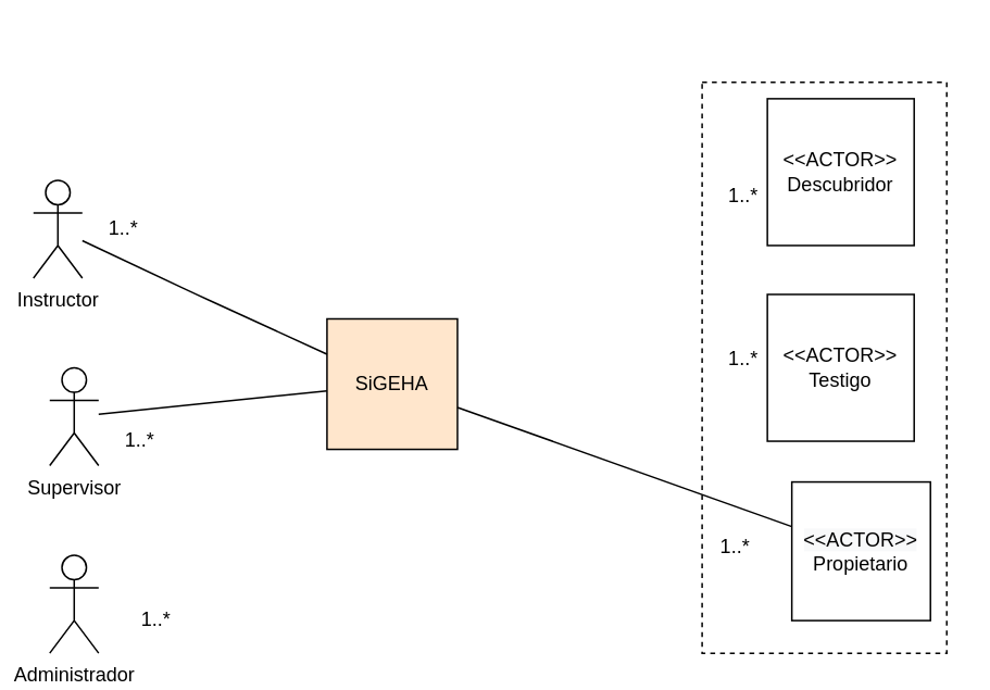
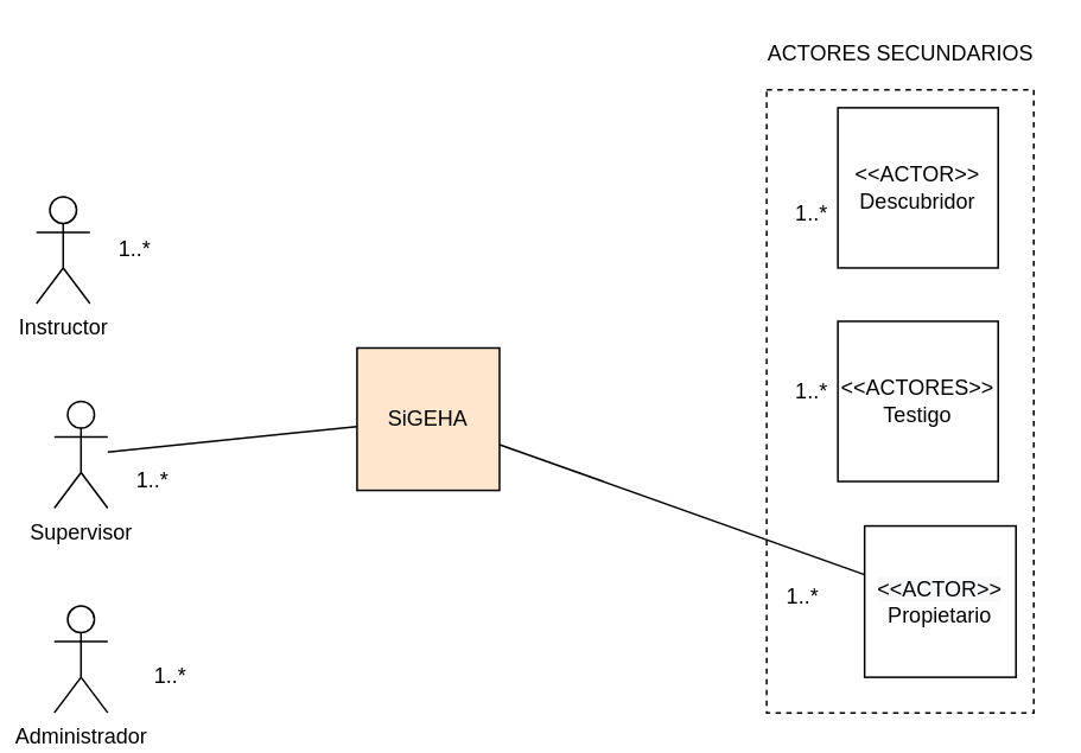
+ <mxCell id="10" value="ACTORES SECUNDARIOS" style="text;html=1;align=center;verticalAlign=middle;resizable=0;points=[];autosize=1;" parent="1" vertex="1"><mxGeometry x="425" y="20" width="160" height="20" as="geometry" /></mxCell>
- <mxCell id="12" value="" style="endArrow=none;html=1;" parent="1" source="16" target="4" edge="1"><mxGeometry width="50" height="50" relative="1" as="geometry"><mxPoint x="50" y="235" as="sourcePoint" /><mxPoint x="270" y="245.49" as="targetPoint" /><Array as="points"><mxPoint x="120" y="180" /></Array></mxGeometry></mxCell>
- <mxCell id="13" value="&amp;lt;&amp;lt;ACTOR&amp;gt;&amp;gt;&lt;br&gt;Testigo" style="whiteSpace=wrap;html=1;aspect=fixed;" parent="1" vertex="1"><mxGeometry x="470" y="180" width="90" height="90" as="geometry" /></mxCell>
+ <mxCell id="13" value="&amp;lt;&amp;lt;ACTORES&amp;gt;&amp;gt;&lt;br&gt;Testigo" style="whiteSpace=wrap;html=1;aspect=fixed;" parent="1" vertex="1"><mxGeometry x="470" y="180" width="90" height="90" as="geometry" /></mxCell>
